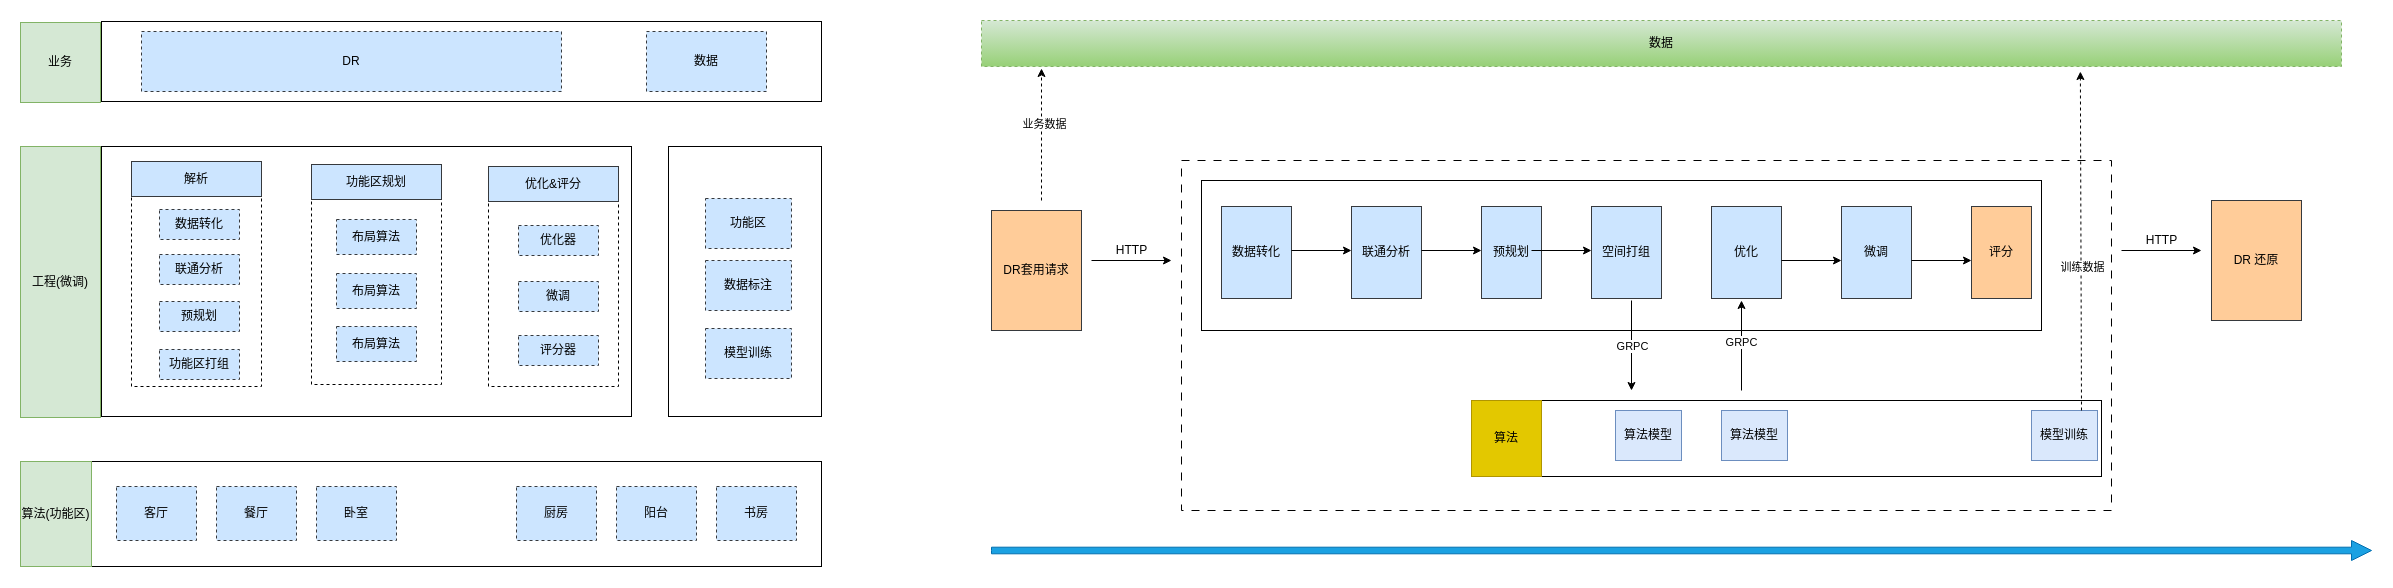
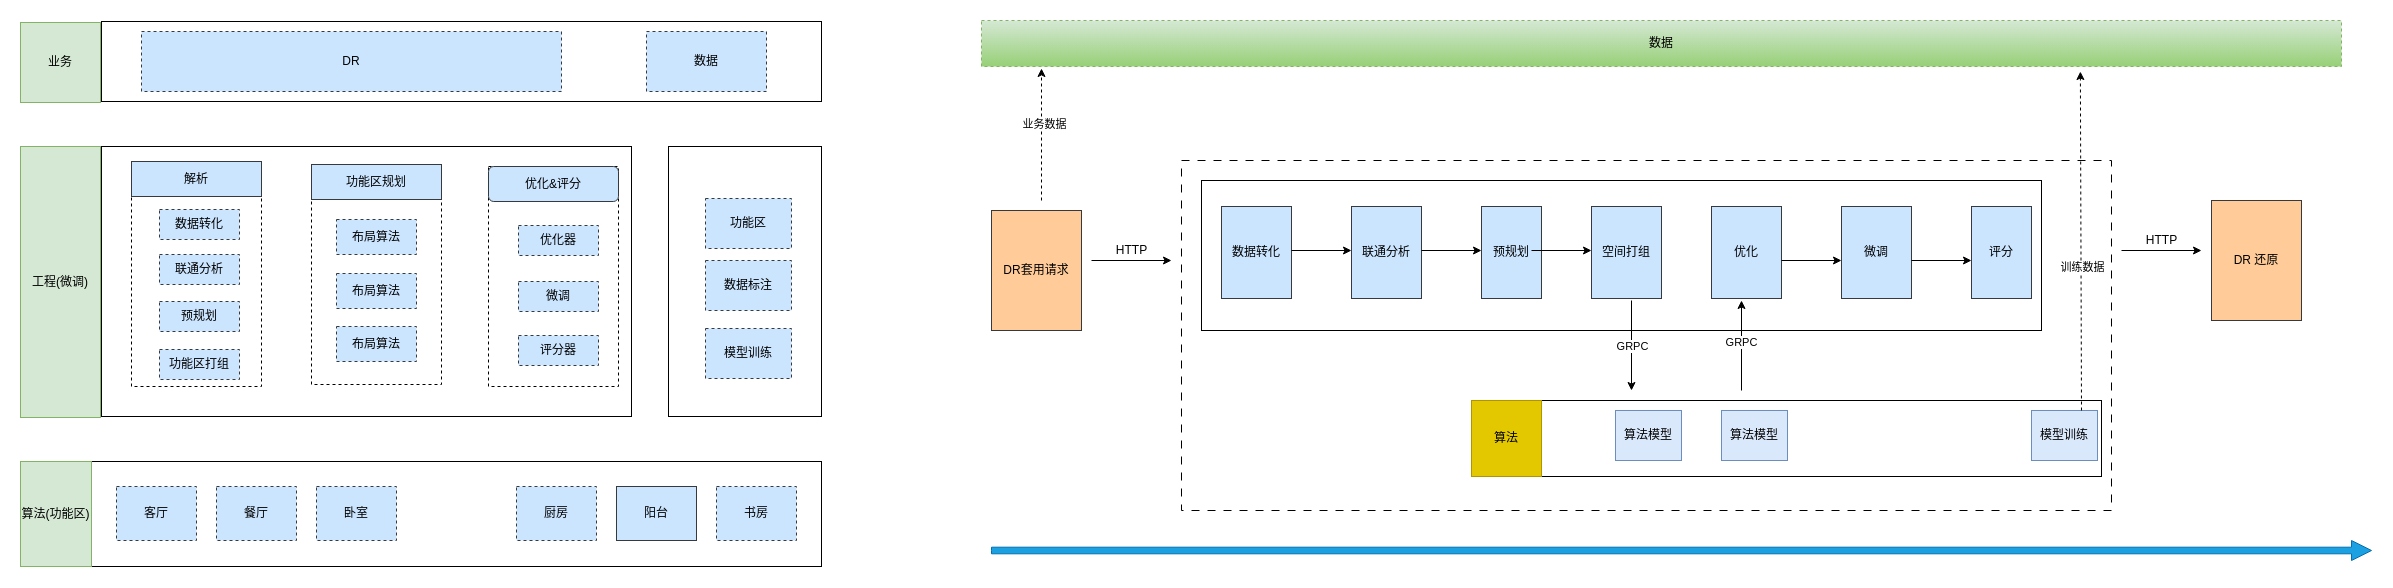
- <mxCell id="68" value="优化&amp;amp;评分" style="rounded=0;whiteSpace=wrap;html=1;fillColor=#cce5ff;strokeColor=#36393d;" parent="1" vertex="1"><mxGeometry x="488" y="166" width="130" height="35" as="geometry" /></mxCell>
+ <mxCell id="68" value="优化&amp;amp;评分" style="whiteSpace=wrap;html=1;fillColor=#cce5ff;strokeColor=#36393d;rounded=1;" parent="1" vertex="1"><mxGeometry x="488" y="166" width="130" height="35" as="geometry" /></mxCell>
- <mxCell id="8" value="评分" style="rounded=0;whiteSpace=wrap;html=1;fillColor=#ffcc99;strokeColor=#36393d;" parent="1" vertex="1"><mxGeometry x="1971" y="206" width="60" height="92" as="geometry" /></mxCell>
+ <mxCell id="8" value="评分" style="rounded=0;whiteSpace=wrap;html=1;fillColor=#cce5ff;strokeColor=#36393d;" parent="1" vertex="1"><mxGeometry x="1971" y="206" width="60" height="92" as="geometry" /></mxCell>
- <mxCell id="46" value="阳台" style="rounded=0;whiteSpace=wrap;html=1;dashed=1;fillColor=#cce5ff;strokeColor=#36393d;" parent="1" vertex="1"><mxGeometry x="616" y="486" width="80" height="54" as="geometry" /></mxCell>
+ <mxCell id="46" value="阳台" style="rounded=0;whiteSpace=wrap;html=1;dashed=0;fillColor=#cce5ff;strokeColor=#36393d;" parent="1" vertex="1"><mxGeometry x="616" y="486" width="80" height="54" as="geometry" /></mxCell>
